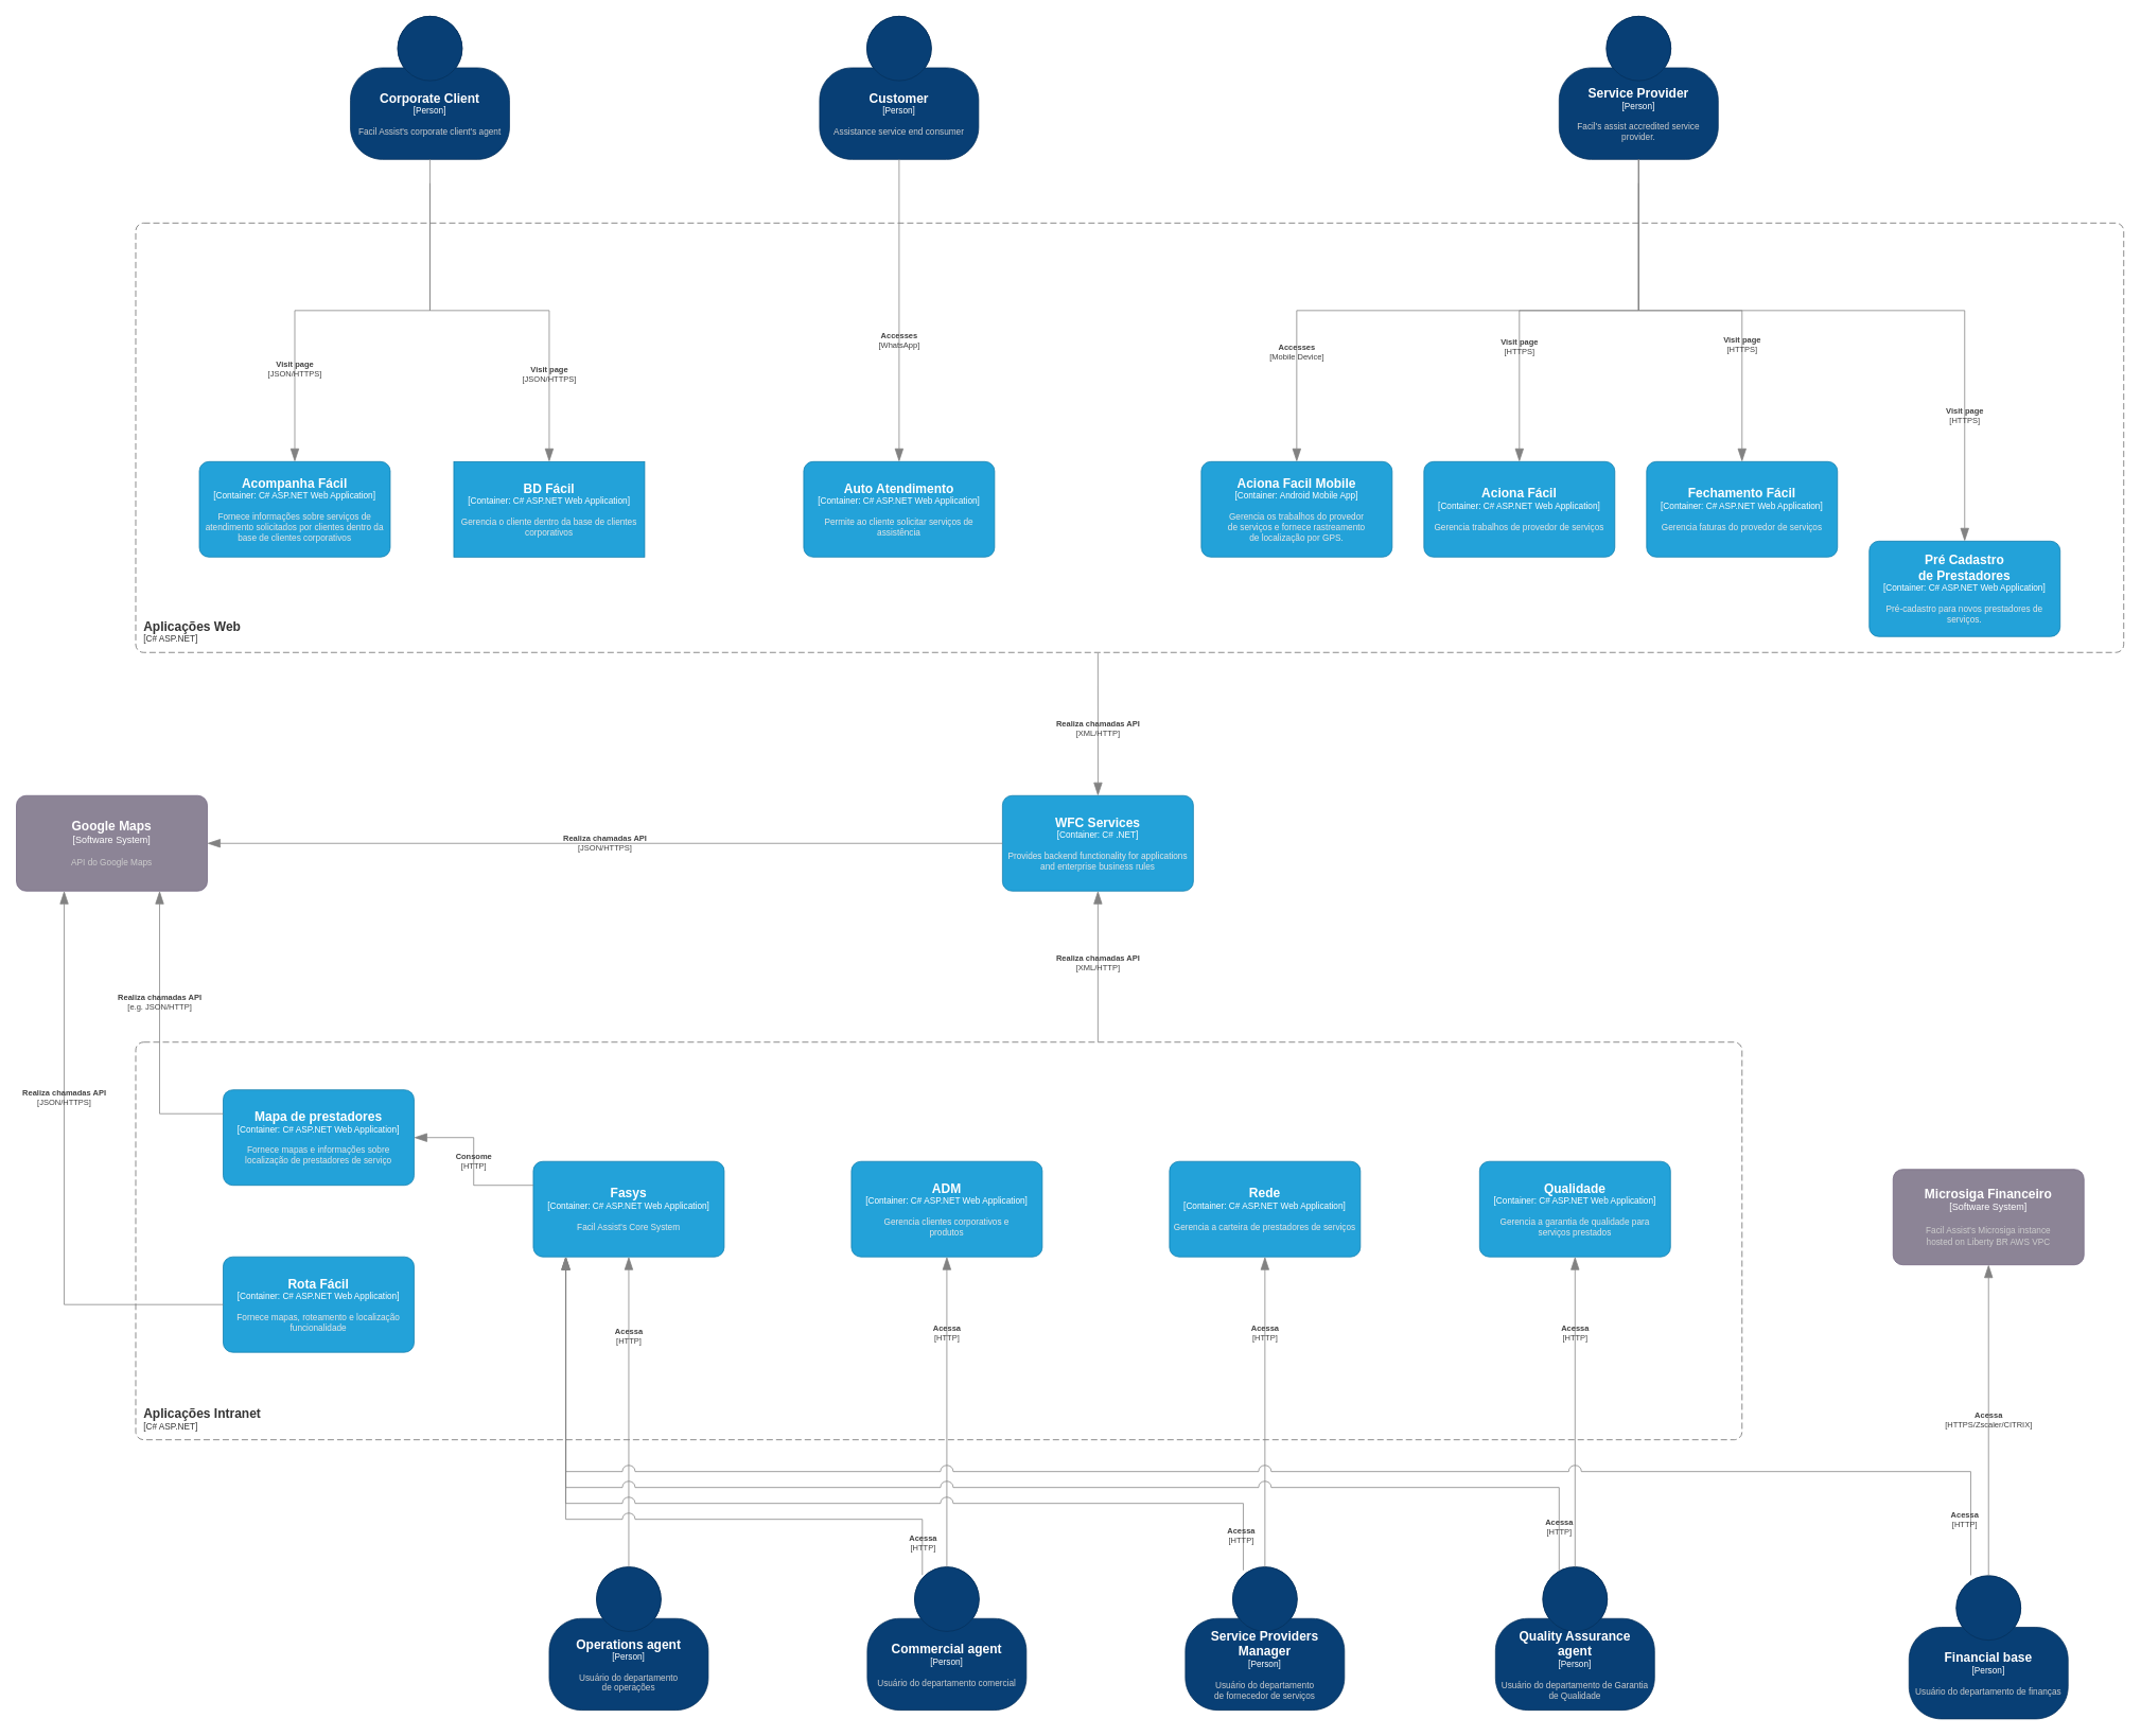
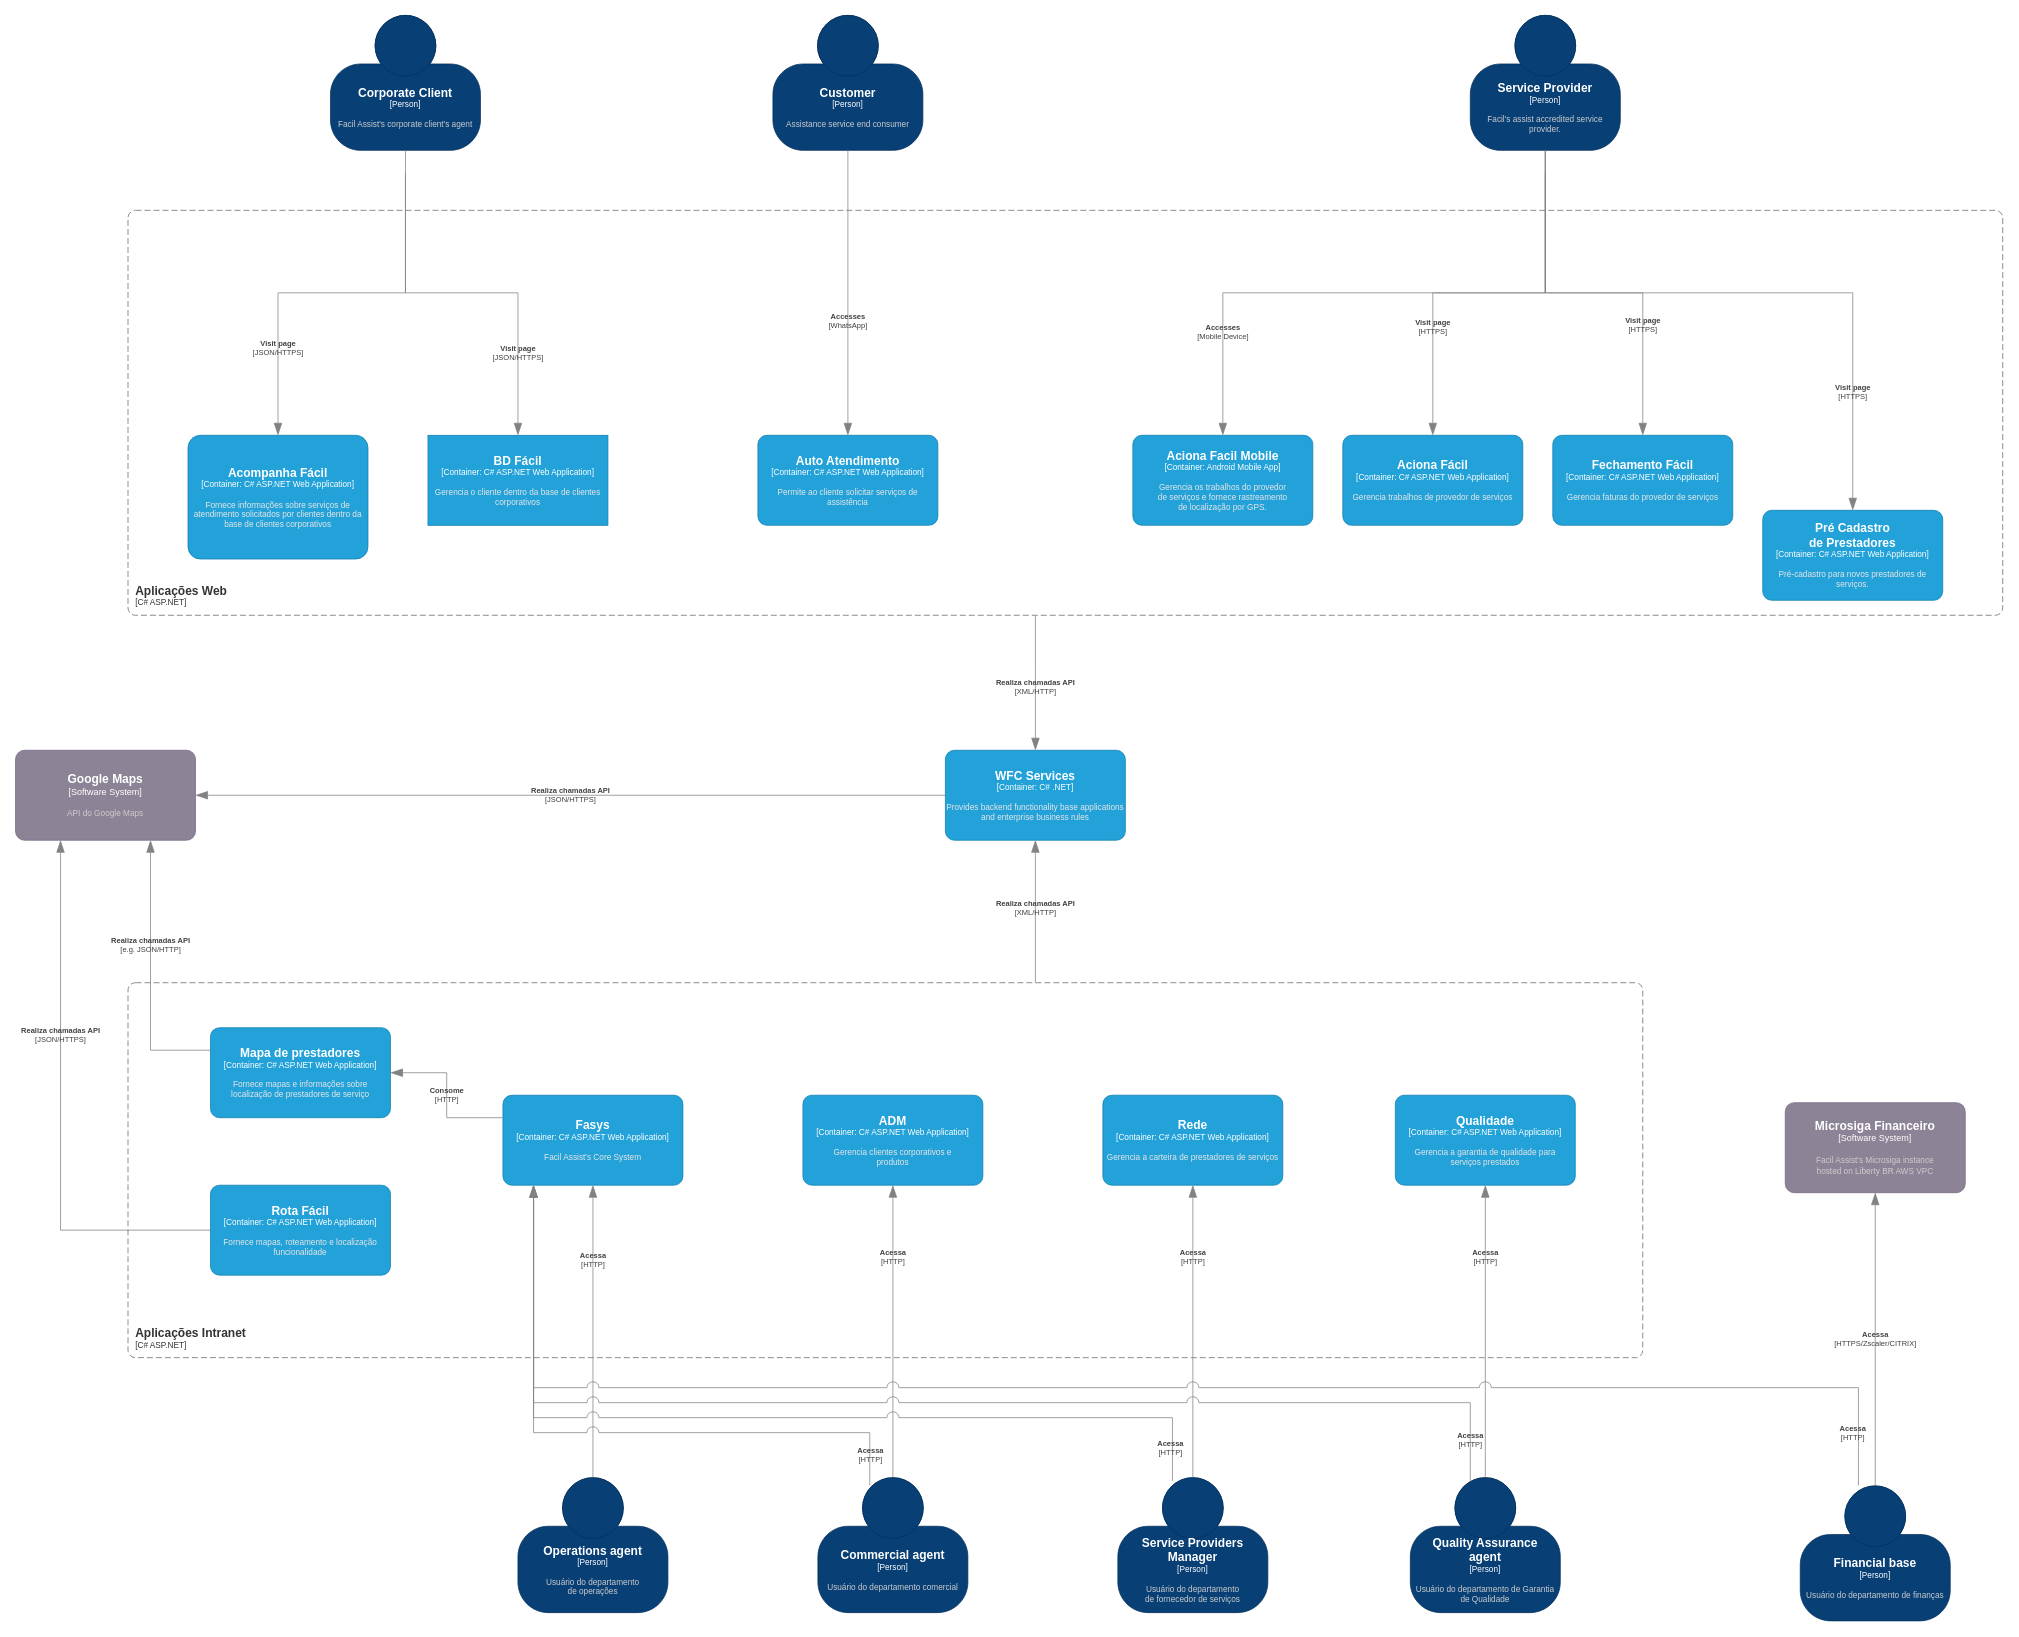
- <mxCell id="13" value="&lt;font style=&quot;font-size: 16px&quot;&gt;&lt;b&gt;Acompanha Fácil&lt;/b&gt;&lt;/font&gt;&lt;div&gt;[Container: C# ASP.NET Web Application]&lt;/div&gt;&lt;br&gt;&lt;div&gt;&lt;font style=&quot;font-size: 11px&quot;&gt;&lt;font color=&quot;#E6E6E6&quot;&gt;Fornece informações sobre serviços de atendimento solicitados por clientes dentro da base de clientes corporativos&lt;/font&gt;&lt;/div&gt;" style="rounded=1;whiteSpace=wrap;html=1;fontSize=11;labelBackgroundColor=none;fillColor=#23A2D9;fontColor=#ffffff;align=center;arcSize=10;strokeColor=#0E7DAD;metaEdit=1;resizable=0;points=[[0.25,0,0],[0.5,0,0],[0.75,0,0],[1,0.25,0],[1,0.5,0],[1,0.75,0],[0.75,1,0],[0.5,1,0],[0.25,1,0],[0,0.75,0],[0,0.5,0],[0,0.25,0]];" parent="1" vertex="1"><mxGeometry x="250" y="580" width="240" height="120" as="geometry" /></mxCell>
+ <mxCell id="13" value="&lt;font style=&quot;font-size: 16px&quot;&gt;&lt;b&gt;Acompanha Fácil&lt;/b&gt;&lt;/font&gt;&lt;div&gt;[Container: C# ASP.NET Web Application]&lt;/div&gt;&lt;br&gt;&lt;div&gt;&lt;font style=&quot;font-size: 11px&quot;&gt;&lt;font color=&quot;#E6E6E6&quot;&gt;Fornece informações sobre serviços de atendimento solicitados por clientes dentro da base de clientes corporativos&lt;/font&gt;&lt;/div&gt;" style="rounded=1;whiteSpace=wrap;html=1;fontSize=11;labelBackgroundColor=none;fillColor=#23A2D9;fontColor=#ffffff;align=center;arcSize=10;strokeColor=#0E7DAD;metaEdit=1;resizable=0;points=[[0.25,0,0],[0.5,0,0],[0.75,0,0],[1,0.25,0],[1,0.5,0],[1,0.75,0],[0.75,1,0],[0.5,1,0],[0.25,1,0],[0,0.75,0],[0,0.5,0],[0,0.25,0]];" parent="1" vertex="1"><mxGeometry x="250" y="580" width="240" height="165" as="geometry" /></mxCell>
- <mxCell id="20" value="&lt;font style=&quot;font-size: 16px&quot;&gt;&lt;b&gt;WFC Services&lt;/b&gt;&lt;/font&gt;&lt;div&gt;[Container: C# .NET]&lt;/div&gt;&lt;br&gt;&lt;div&gt;&lt;font style=&quot;font-size: 11px&quot;&gt;&lt;font color=&quot;#E6E6E6&quot;&gt;Provides backend functionality for applications &#10;and enterprise business rules&lt;/font&gt;&lt;/div&gt;" style="rounded=1;whiteSpace=wrap;html=1;fontSize=11;labelBackgroundColor=none;fillColor=#23A2D9;fontColor=#ffffff;align=center;arcSize=10;strokeColor=#0E7DAD;metaEdit=1;resizable=0;points=[[0.25,0,0],[0.5,0,0],[0.75,0,0],[1,0.25,0],[1,0.5,0],[1,0.75,0],[0.75,1,0],[0.5,1,0],[0.25,1,0],[0,0.75,0],[0,0.5,0],[0,0.25,0]];fontFamily=Helvetica;" parent="1" vertex="1"><mxGeometry x="1260" y="1000" width="240" height="120" as="geometry" /></mxCell>
+ <mxCell id="20" value="&lt;font style=&quot;font-size: 16px&quot;&gt;&lt;b&gt;WFC Services&lt;/b&gt;&lt;/font&gt;&lt;div&gt;[Container: C# .NET]&lt;/div&gt;&lt;br&gt;&lt;div&gt;&lt;font style=&quot;font-size: 11px&quot;&gt;&lt;font color=&quot;#E6E6E6&quot;&gt;Provides backend functionality base applications &#10;and enterprise business rules&lt;/font&gt;&lt;/div&gt;" style="rounded=1;whiteSpace=wrap;html=1;fontSize=11;labelBackgroundColor=none;fillColor=#23A2D9;fontColor=#ffffff;align=center;arcSize=10;strokeColor=#0E7DAD;metaEdit=1;resizable=0;points=[[0.25,0,0],[0.5,0,0],[0.75,0,0],[1,0.25,0],[1,0.5,0],[1,0.75,0],[0.75,1,0],[0.5,1,0],[0.25,1,0],[0,0.75,0],[0,0.5,0],[0,0.25,0]];fontFamily=Helvetica;" parent="1" vertex="1"><mxGeometry x="1260" y="1000" width="240" height="120" as="geometry" /></mxCell>
